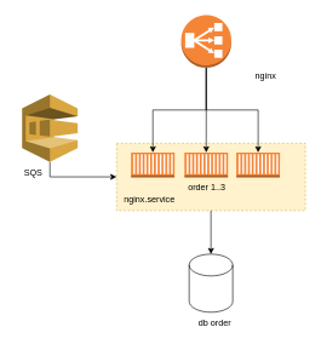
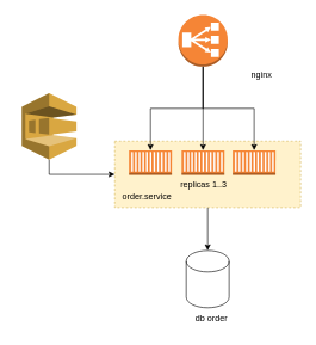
- <mxCell id="17" value="SQS" style="text;html=1;align=center;verticalAlign=middle;resizable=0;points=[];autosize=1;strokeColor=none;fillColor=none;" vertex="1" parent="1"><mxGeometry x="20" y="222" width="50" height="30" as="geometry" /></mxCell>
- <mxCell id="4" value="order 1..3" style="outlineConnect=0;dashed=0;verticalLabelPosition=bottom;verticalAlign=top;align=center;html=1;shape=mxgraph.aws3.ec2_compute_container;fillColor=#F58534;gradientColor=none;" vertex="1" parent="1"><mxGeometry x="253.5" y="209" width="60" height="34.5" as="geometry" /></mxCell>
+ <mxCell id="4" value="replicas 1..3" style="outlineConnect=0;dashed=0;verticalLabelPosition=bottom;verticalAlign=top;align=center;html=1;shape=mxgraph.aws3.ec2_compute_container;fillColor=#F58534;gradientColor=none;" vertex="1" parent="1"><mxGeometry x="253.5" y="209" width="60" height="34.5" as="geometry" /></mxCell>
- <mxCell id="6" value="nginx.service" style="text;html=1;align=center;verticalAlign=middle;resizable=0;points=[];autosize=1;strokeColor=none;fillColor=none;" vertex="1" parent="1"><mxGeometry x="160" y="259" width="90" height="30" as="geometry" /></mxCell>
+ <mxCell id="6" value="order.service" style="text;html=1;align=center;verticalAlign=middle;resizable=0;points=[];autosize=1;strokeColor=none;fillColor=none;" vertex="1" parent="1"><mxGeometry x="160" y="259" width="90" height="30" as="geometry" /></mxCell>
